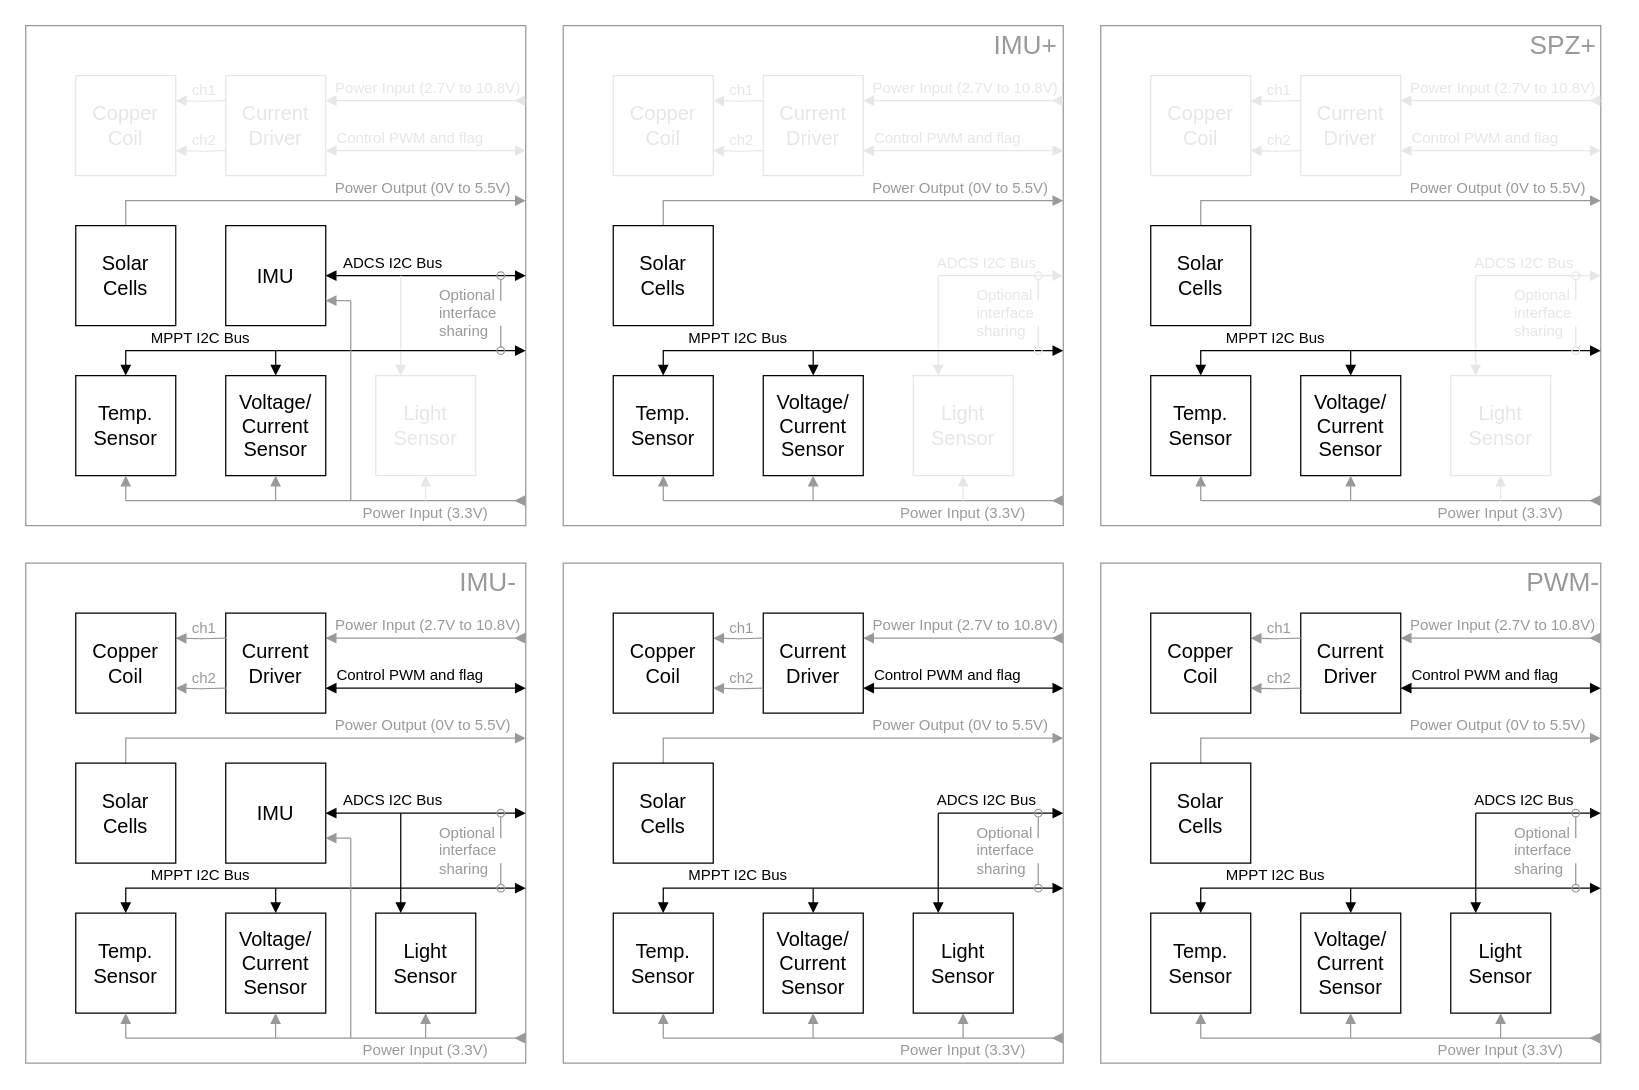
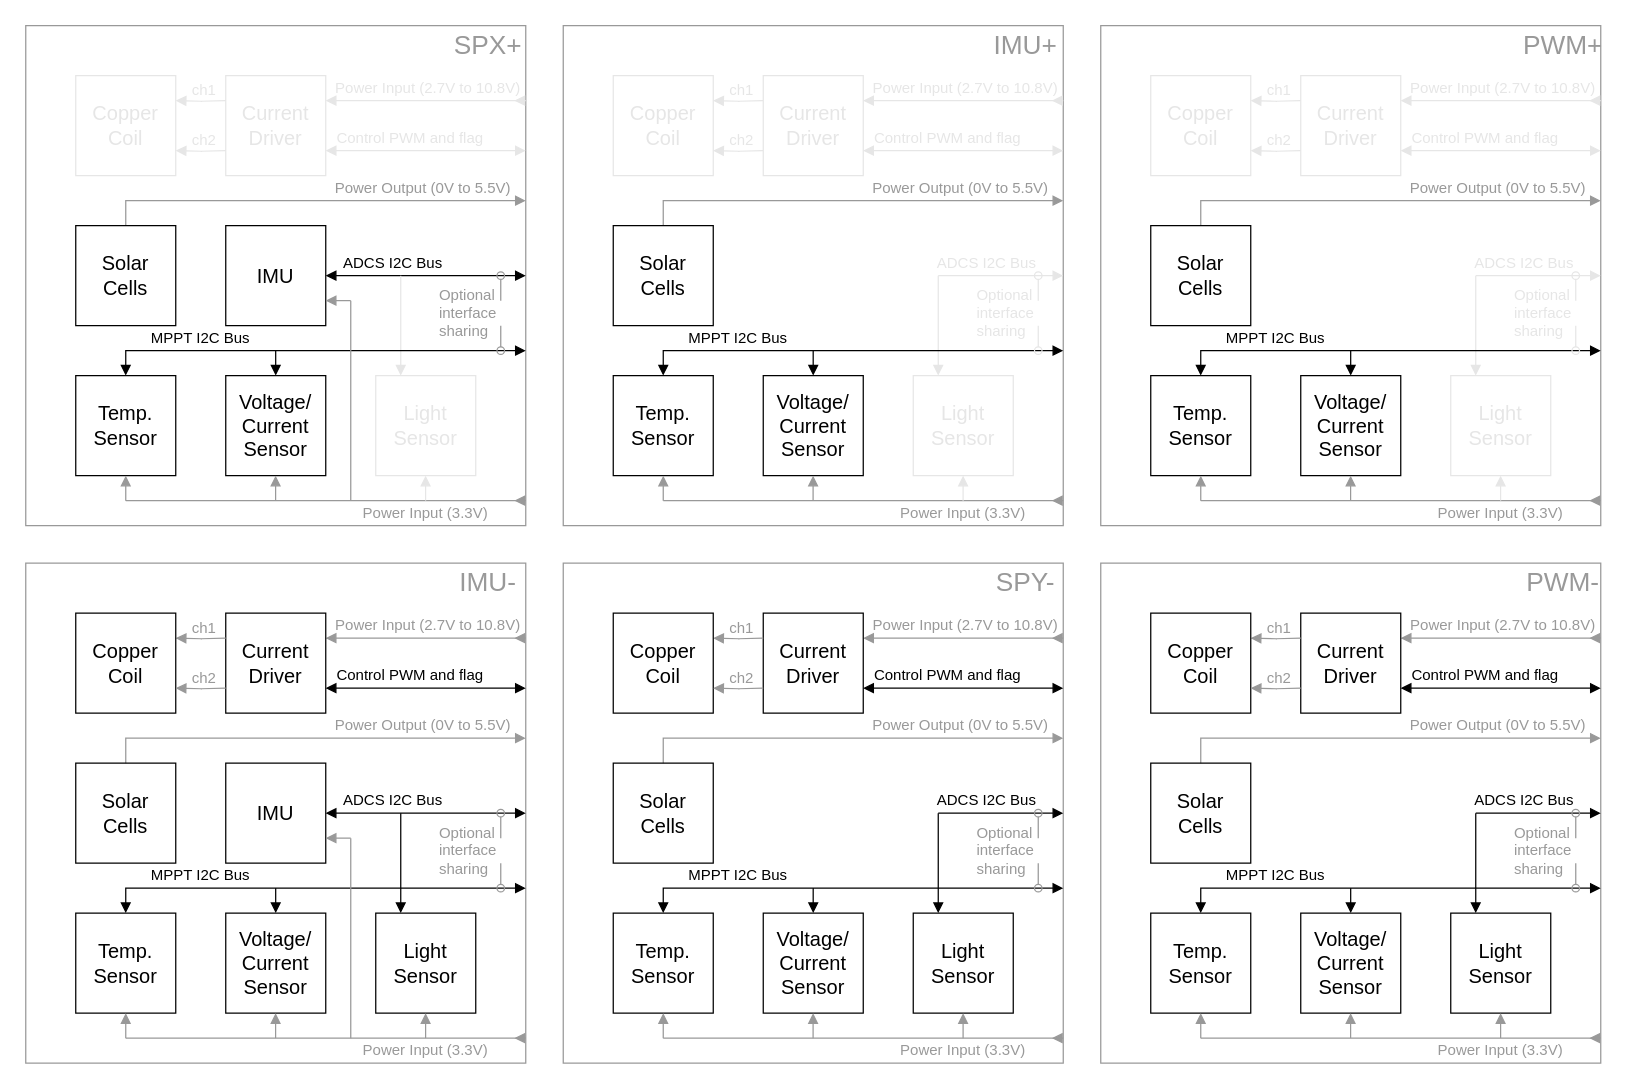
+ <mxCell id="73" value="&lt;font style=&quot;font-size: 21px&quot; color=&quot;#999999&quot;&gt;SPX+&lt;/font&gt;" style="text;html=1;strokeColor=none;fillColor=none;align=center;verticalAlign=middle;whiteSpace=wrap;rounded=0;fontSize=21;" vertex="1" parent="1"><mxGeometry x="360" y="20" width="60" height="30" as="geometry" /></mxCell>
- <mxCell id="205" value="&lt;font style=&quot;font-size: 21px&quot; color=&quot;#999999&quot;&gt;SPZ+&lt;/font&gt;" style="text;html=1;strokeColor=none;fillColor=none;align=center;verticalAlign=middle;whiteSpace=wrap;rounded=0;fontSize=21;" vertex="1" parent="1"><mxGeometry x="1220" y="20" width="60" height="30" as="geometry" /></mxCell>
+ <mxCell id="205" value="&lt;font style=&quot;font-size: 21px&quot; color=&quot;#999999&quot;&gt;PWM+&lt;/font&gt;" style="text;html=1;strokeColor=none;fillColor=none;align=center;verticalAlign=middle;whiteSpace=wrap;rounded=0;fontSize=21;" vertex="1" parent="1"><mxGeometry x="1220" y="20" width="60" height="30" as="geometry" /></mxCell>
+ <mxCell id="106" value="&lt;font style=&quot;font-size: 21px&quot; color=&quot;#999999&quot;&gt;SPY-&lt;/font&gt;" style="text;html=1;strokeColor=none;fillColor=none;align=center;verticalAlign=middle;whiteSpace=wrap;rounded=0;fontSize=21;" vertex="1" parent="1"><mxGeometry x="790" y="450" width="60" height="30" as="geometry" /></mxCell>
